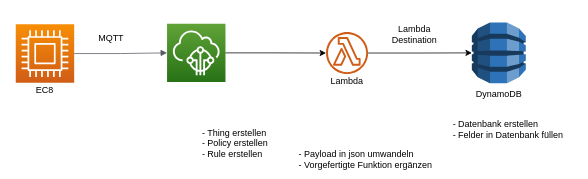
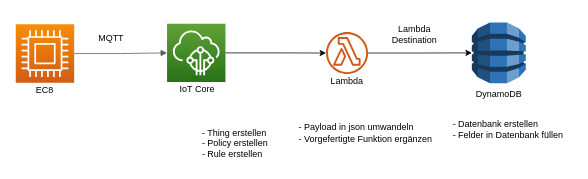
+ <mxCell id="8" value="IoT Core" style="text;html=1;align=center;verticalAlign=middle;resizable=0;points=[];autosize=1;strokeColor=none;" parent="6" vertex="1"><mxGeometry x="10" y="78" width="60" height="20" as="geometry" /></mxCell>
- <mxCell id="21" value="&lt;div&gt;- Payload in json umwandeln&lt;/div&gt;&lt;div&gt;- Vorgefertigte Funktion ergänzen&lt;br&gt;&lt;/div&gt;" style="text;html=1;align=left;verticalAlign=middle;resizable=0;points=[];autosize=1;strokeColor=none;" vertex="1" parent="1"><mxGeometry x="396" y="197" width="190" height="30" as="geometry" /></mxCell>
+ <mxCell id="21" value="&lt;div&gt;- Payload in json umwandeln&lt;/div&gt;&lt;div&gt;- Vorgefertigte Funktion ergänzen&lt;br&gt;&lt;/div&gt;" style="text;html=1;align=left;verticalAlign=middle;resizable=0;points=[];autosize=1;strokeColor=none;" vertex="1" parent="1"><mxGeometry x="396" y="162" width="190" height="30" as="geometry" /></mxCell>
